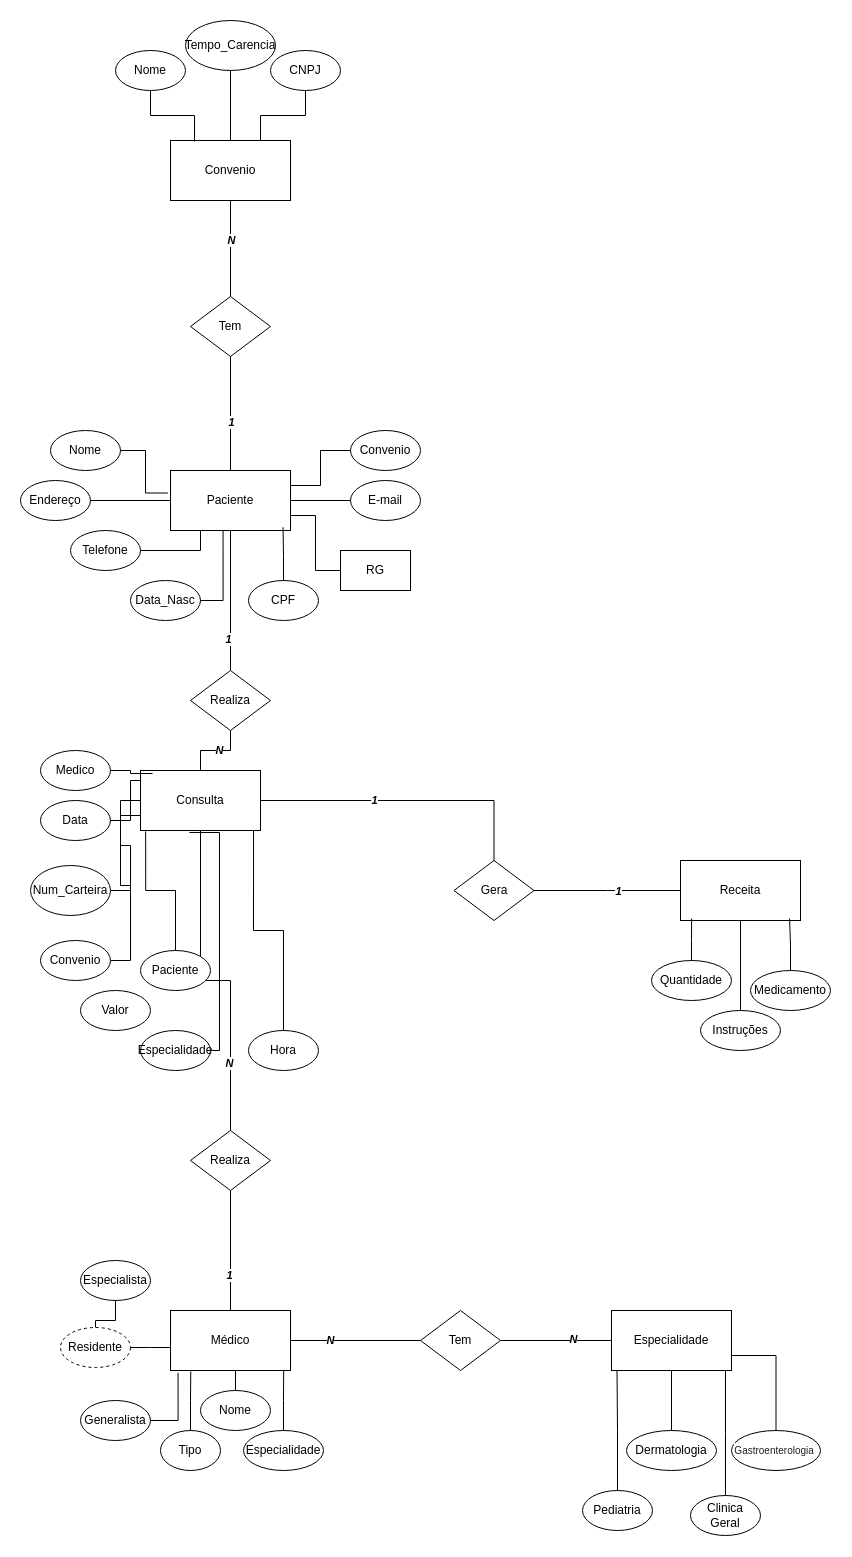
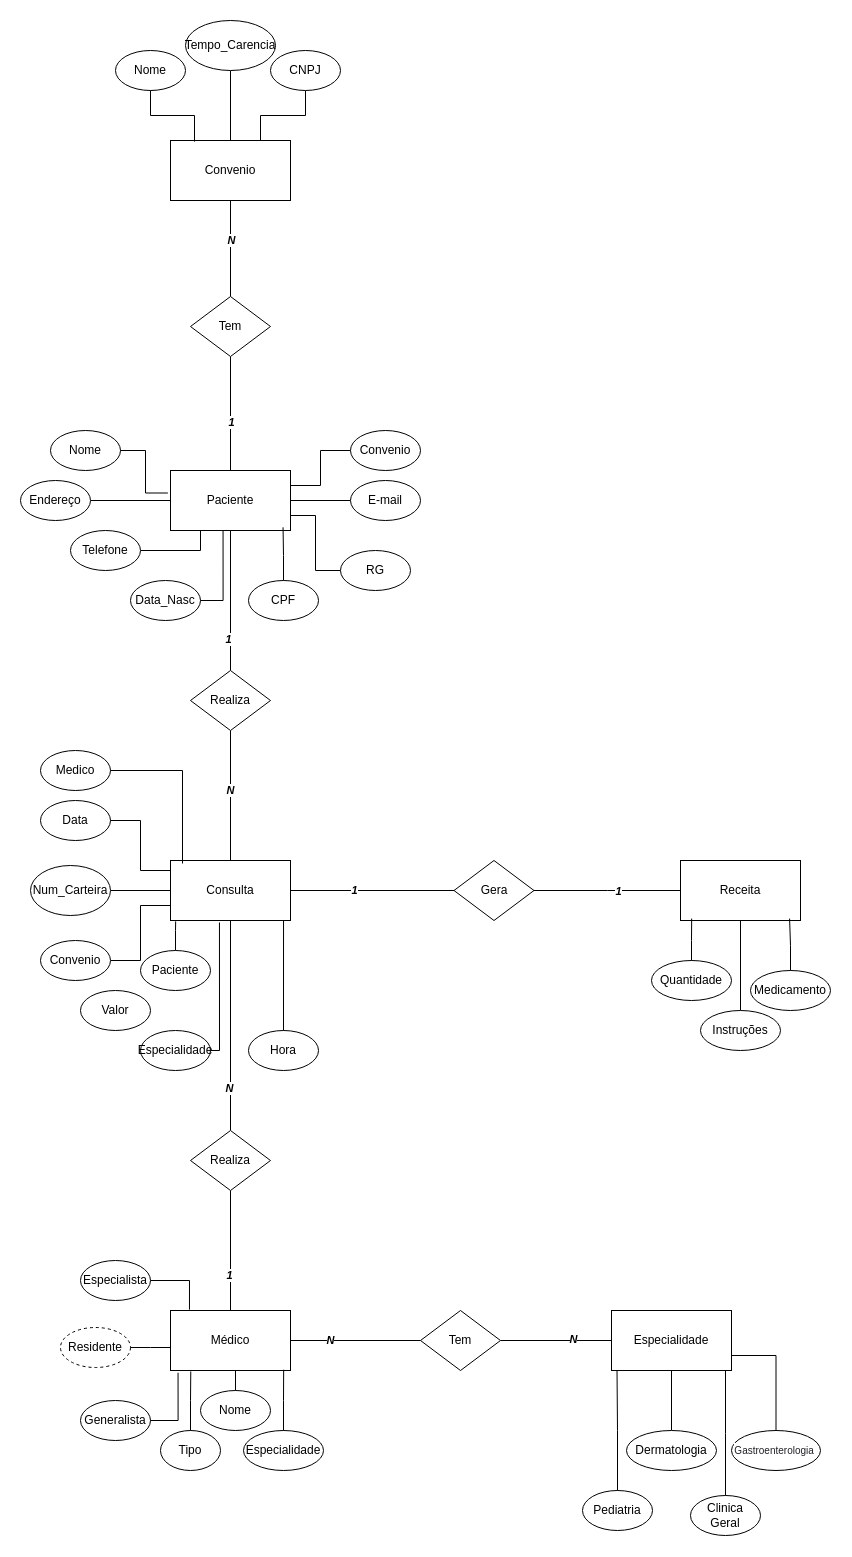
- <mxCell id="39" value="RG" style="whiteSpace=wrap;html=1;rounded=0;" vertex="1" parent="1"><mxGeometry x="340" y="550" width="70" height="40" as="geometry" /></mxCell>
+ <mxCell id="39" value="RG" style="ellipse;whiteSpace=wrap;html=1;" vertex="1" parent="1"><mxGeometry x="340" y="550" width="70" height="40" as="geometry" /></mxCell>
- <mxCell id="54" value="Consulta" style="rounded=0;whiteSpace=wrap;html=1;" vertex="1" parent="1"><mxGeometry x="140" y="770" width="120" height="60" as="geometry" /></mxCell>
+ <mxCell id="54" value="Consulta" style="rounded=0;whiteSpace=wrap;html=1;" vertex="1" parent="1"><mxGeometry x="170" y="860" width="120" height="60" as="geometry" /></mxCell>
- <mxCell id="74" style="edgeStyle=orthogonalEdgeStyle;rounded=0;orthogonalLoop=1;jettySize=auto;html=1;endArrow=none;endFill=0;" edge="1" parent="1" source="15" target="14"><mxGeometry relative="1" as="geometry" /></mxCell>
+ <mxCell id="74" style="edgeStyle=orthogonalEdgeStyle;rounded=0;orthogonalLoop=1;jettySize=auto;html=1;entryX=0.158;entryY=-0.014;entryDx=0;entryDy=0;entryPerimeter=0;endArrow=none;endFill=0;" edge="1" parent="1" source="15" target="6"><mxGeometry relative="1" as="geometry" /></mxCell>
